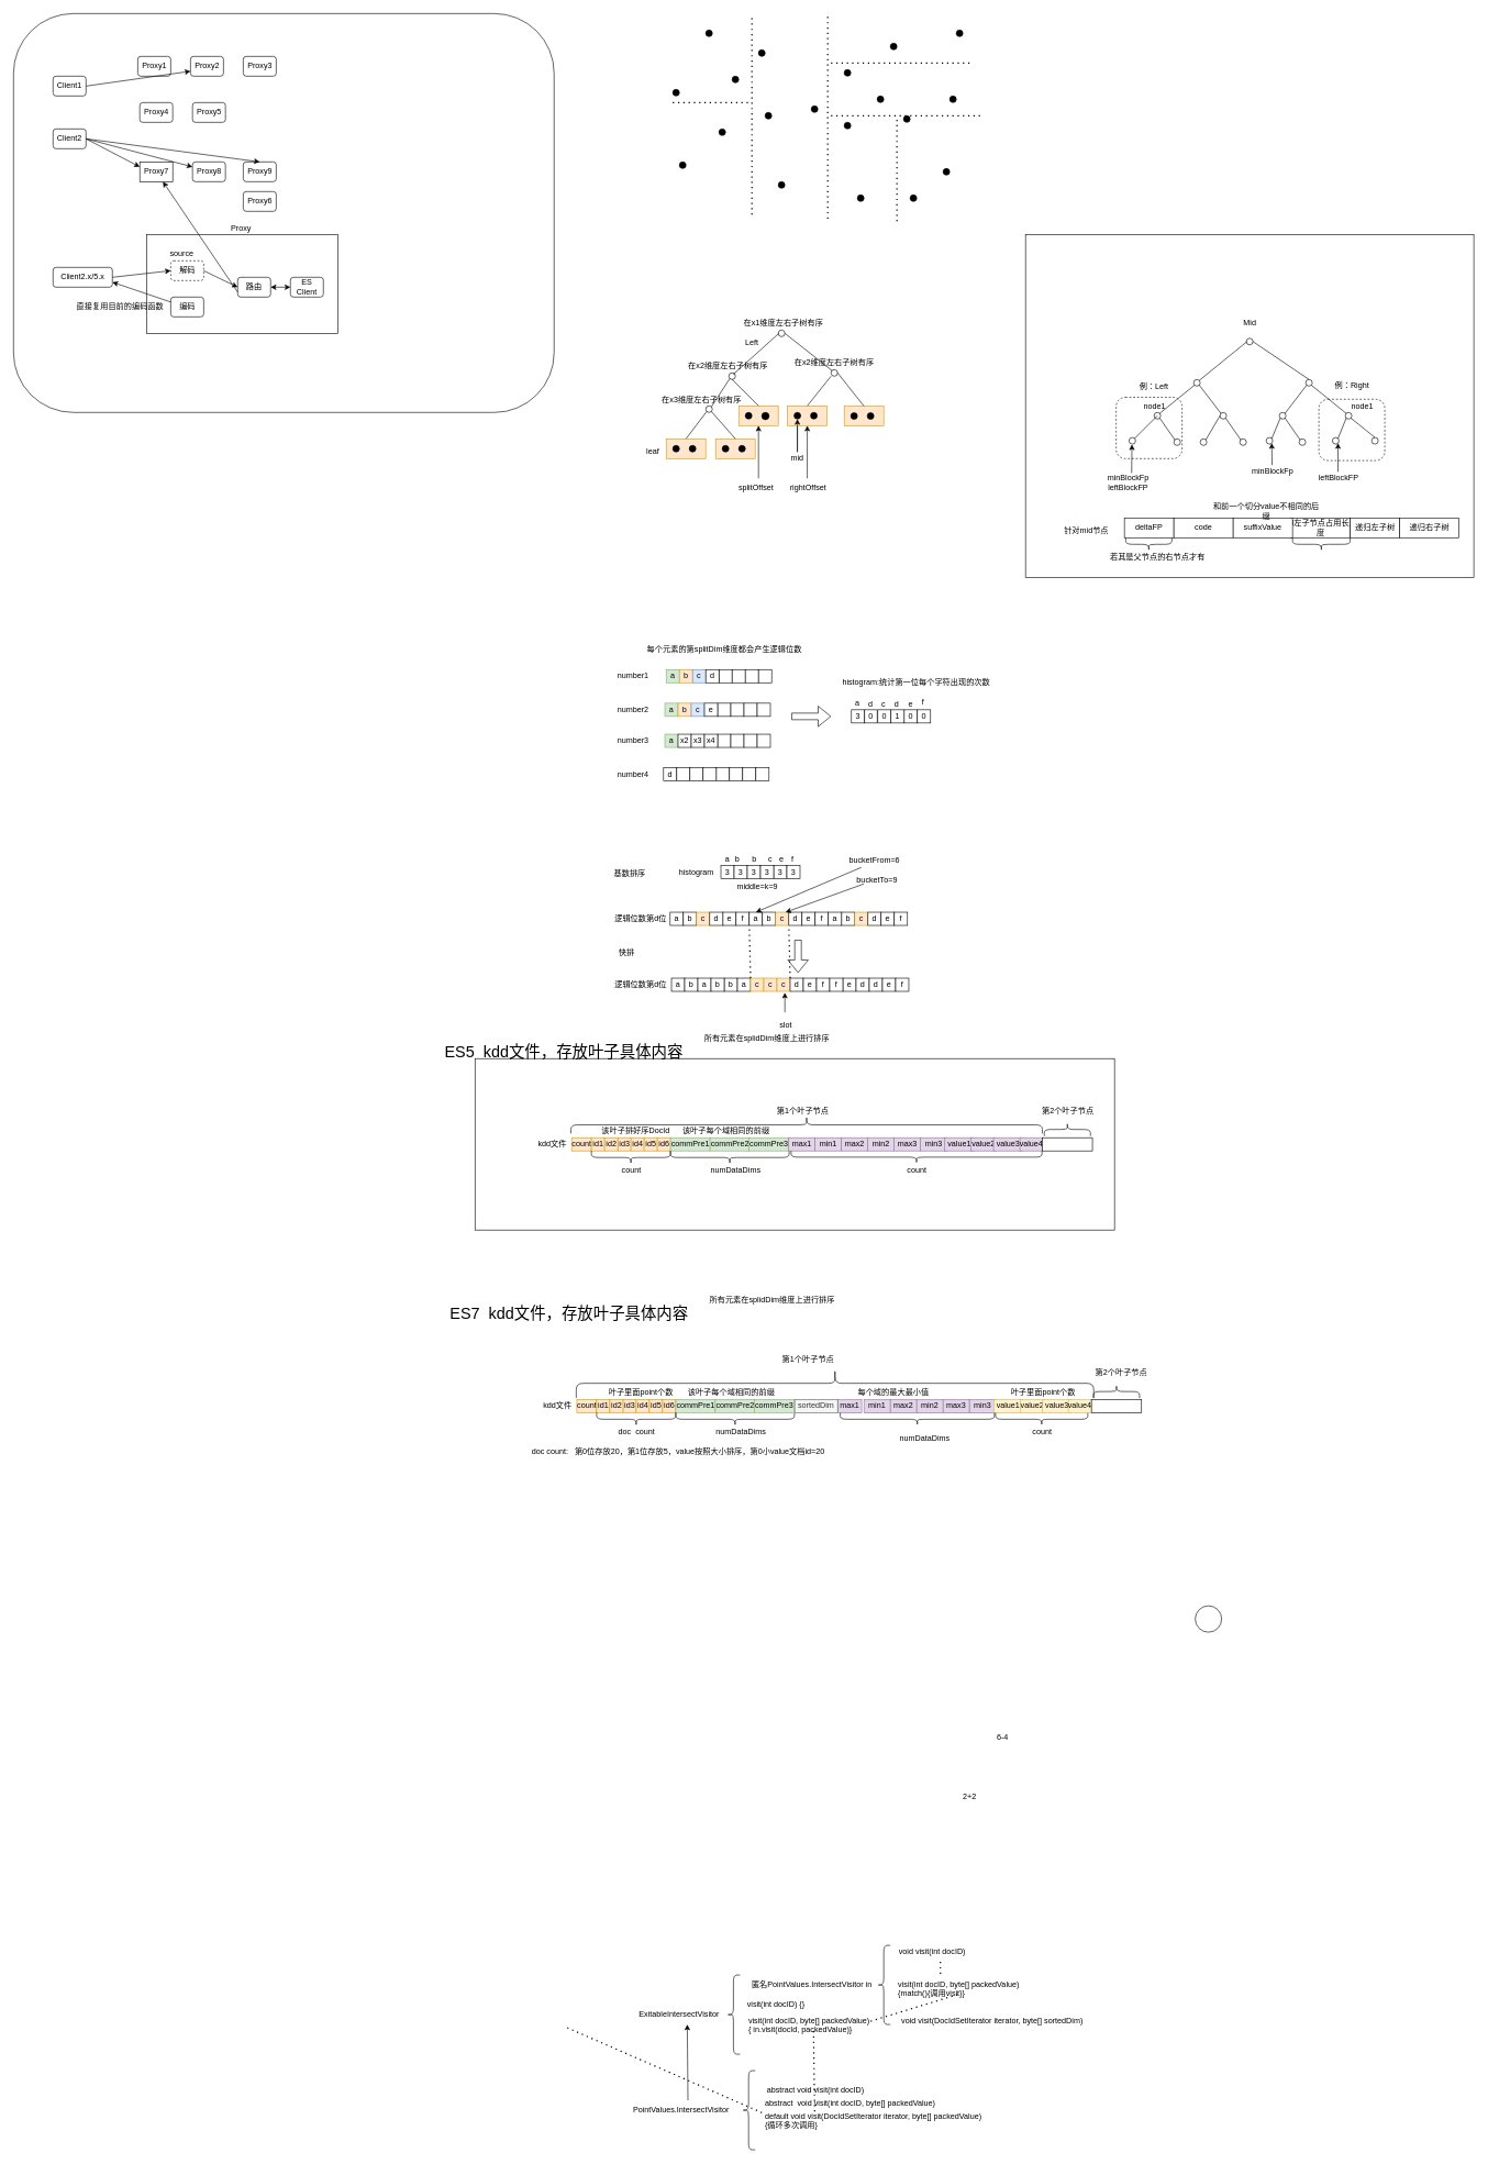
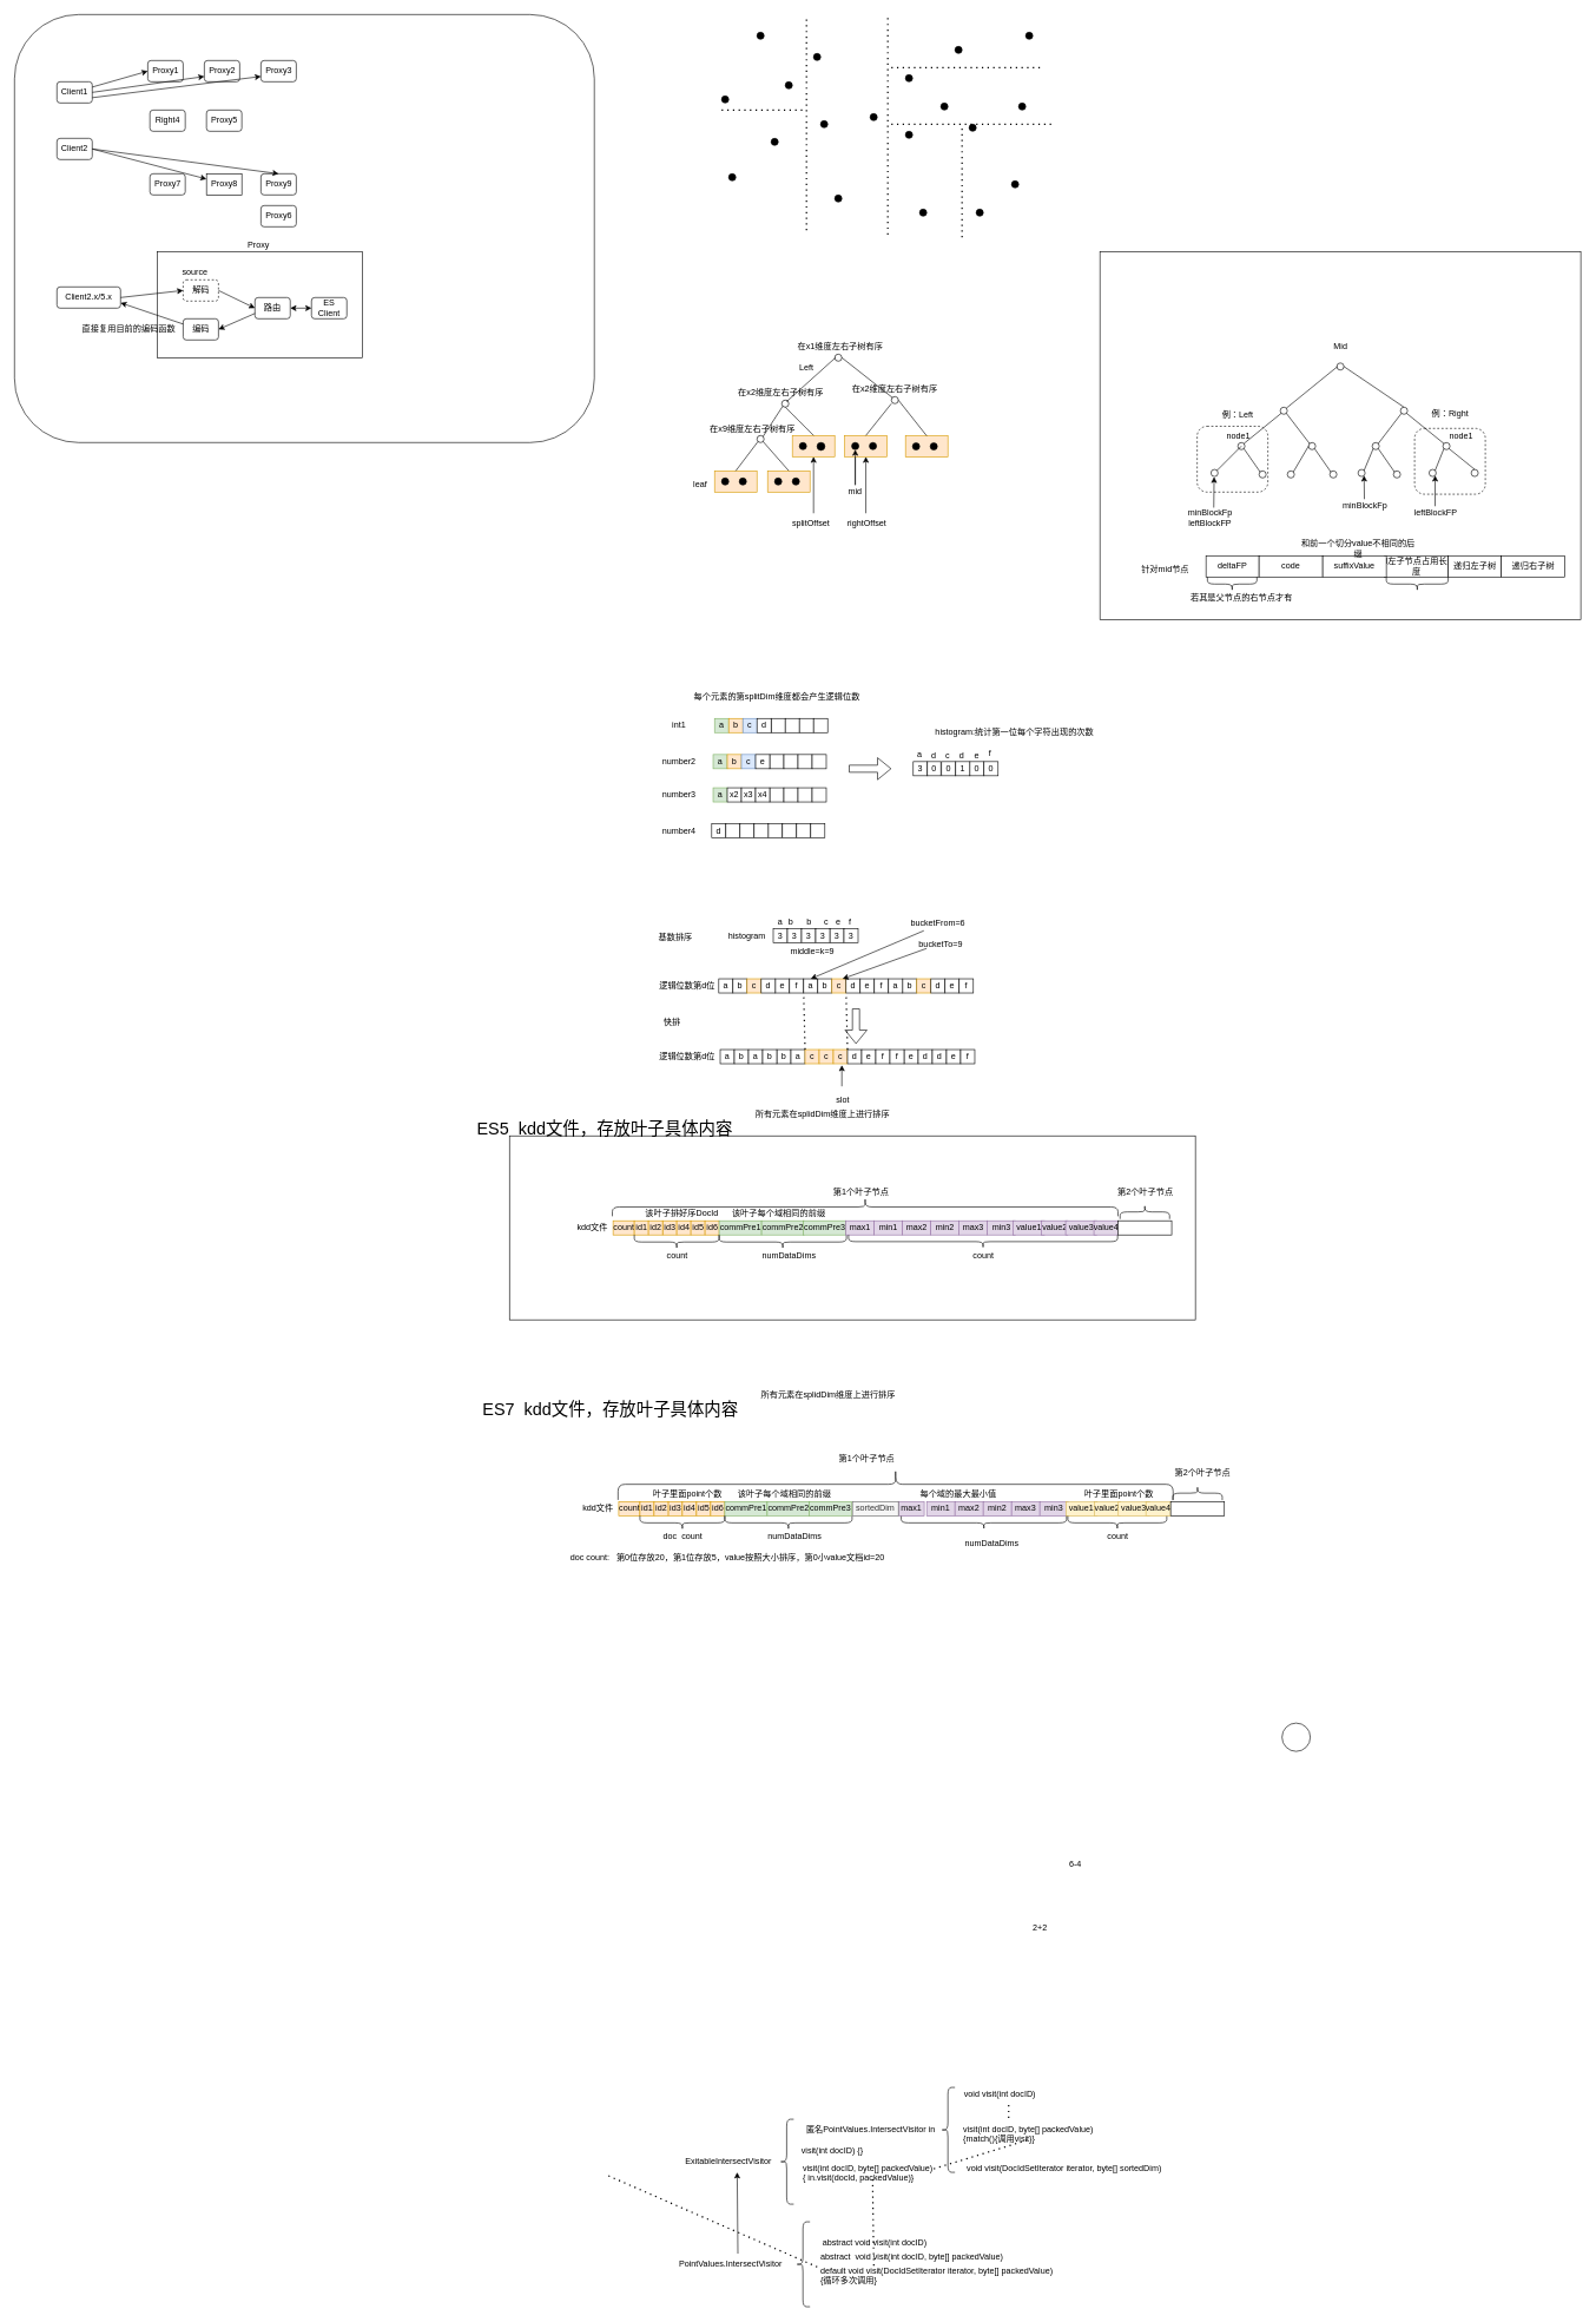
+ <mxCell id="351" value="" style="endArrow=classic;html=1;exitX=1;exitY=0.25;exitDx=0;exitDy=0;entryX=0;entryY=0.5;entryDx=0;entryDy=0;" parent="1" source="340" target="341" edge="1"><mxGeometry width="50" height="50" relative="1" as="geometry"><mxPoint x="100" y="85" as="sourcePoint" /><mxPoint x="150" y="35" as="targetPoint" /></mxGeometry></mxCell>
+ <mxCell id="353" value="" style="endArrow=classic;html=1;exitX=1;exitY=0.75;exitDx=0;exitDy=0;entryX=0;entryY=0.75;entryDx=0;entryDy=0;" parent="1" source="340" target="343" edge="1"><mxGeometry width="50" height="50" relative="1" as="geometry"><mxPoint x="140" y="140" as="sourcePoint" /><mxPoint x="312.5" y="125" as="targetPoint" /></mxGeometry></mxCell>
- <mxCell id="344" value="&lt;span&gt;Proxy4&lt;/span&gt;" style="rounded=1;whiteSpace=wrap;html=1;" parent="1" vertex="1"><mxGeometry x="211.5" y="155" width="50" height="30" as="geometry" /></mxCell>
+ <mxCell id="344" value="&lt;span&gt;Right4&lt;/span&gt;" style="rounded=1;whiteSpace=wrap;html=1;" parent="1" vertex="1"><mxGeometry x="211.5" y="155" width="50" height="30" as="geometry" /></mxCell>
- <mxCell id="354" value="" style="endArrow=classic;html=1;exitX=1;exitY=0.5;exitDx=0;exitDy=0;entryX=0;entryY=0.25;entryDx=0;entryDy=0;" parent="1" source="350" target="347" edge="1"><mxGeometry width="50" height="50" relative="1" as="geometry"><mxPoint x="140" y="147.5" as="sourcePoint" /><mxPoint x="370" y="117.5" as="targetPoint" /></mxGeometry></mxCell>
- <mxCell id="347" value="&lt;span&gt;Proxy7&lt;/span&gt;" style="whiteSpace=wrap;html=1;rounded=0;" parent="1" vertex="1"><mxGeometry x="211.5" y="245" width="50" height="30" as="geometry" /></mxCell>
+ <mxCell id="347" value="&lt;span&gt;Proxy7&lt;/span&gt;" style="rounded=1;whiteSpace=wrap;html=1;" parent="1" vertex="1"><mxGeometry x="211.5" y="245" width="50" height="30" as="geometry" /></mxCell>
- <mxCell id="348" value="&lt;span&gt;Proxy8&lt;/span&gt;" style="rounded=1;whiteSpace=wrap;html=1;" parent="1" vertex="1"><mxGeometry x="291.5" y="245" width="50" height="30" as="geometry" /></mxCell>
+ <mxCell id="348" value="&lt;span&gt;Proxy8&lt;/span&gt;" style="whiteSpace=wrap;html=1;rounded=0;" parent="1" vertex="1"><mxGeometry x="291.5" y="245" width="50" height="30" as="geometry" /></mxCell>
- <mxCell id="365" value="" style="endArrow=classic;html=1;exitX=0;exitY=0.75;exitDx=0;exitDy=0;" parent="1" source="360" target="347" edge="1"><mxGeometry width="50" height="50" relative="1" as="geometry"><mxPoint x="318.5" y="420" as="sourcePoint" /><mxPoint x="370" y="445" as="targetPoint" /></mxGeometry></mxCell>
+ <mxCell id="365" value="" style="endArrow=classic;html=1;entryX=1;entryY=0.5;entryDx=0;entryDy=0;exitX=0;exitY=0.75;exitDx=0;exitDy=0;" parent="1" source="360" target="359" edge="1"><mxGeometry width="50" height="50" relative="1" as="geometry"><mxPoint x="318.5" y="420" as="sourcePoint" /><mxPoint x="370" y="445" as="targetPoint" /></mxGeometry></mxCell>
- <mxCell id="183" value="在x3维度左右子树有序" style="text;html=1;strokeColor=none;fillColor=none;align=center;verticalAlign=middle;whiteSpace=wrap;rounded=0;" parent="1" vertex="1"><mxGeometry x="998" y="595.5" width="132" height="20" as="geometry" /></mxCell>
+ <mxCell id="183" value="在x9维度左右子树有序" style="text;html=1;strokeColor=none;fillColor=none;align=center;verticalAlign=middle;whiteSpace=wrap;rounded=0;" parent="1" vertex="1"><mxGeometry x="998" y="595.5" width="132" height="20" as="geometry" /></mxCell>
- <mxCell id="96" value="number1" style="text;html=1;strokeColor=none;fillColor=none;align=center;verticalAlign=middle;whiteSpace=wrap;rounded=0;" parent="1" vertex="1"><mxGeometry x="940" y="1015" width="40" height="20" as="geometry" /></mxCell>
+ <mxCell id="96" value="int1" style="text;html=1;strokeColor=none;fillColor=none;align=center;verticalAlign=middle;whiteSpace=wrap;rounded=0;" parent="1" vertex="1"><mxGeometry x="940" y="1015" width="40" height="20" as="geometry" /></mxCell>
- <mxCell id="108" value="histogram:统计第一位每个字符出现的次数" style="text;html=1;strokeColor=none;fillColor=none;align=center;verticalAlign=middle;whiteSpace=wrap;rounded=0;" parent="1" vertex="1"><mxGeometry x="1270" y="1025" width="239" height="20" as="geometry" /></mxCell>
+ <mxCell id="108" value="histogram:统计第一位每个字符出现的次数" style="text;html=1;strokeColor=none;fillColor=none;align=center;verticalAlign=middle;whiteSpace=wrap;rounded=0;" parent="1" vertex="1"><mxGeometry x="1315" y="1025" width="239" height="20" as="geometry" /></mxCell>
